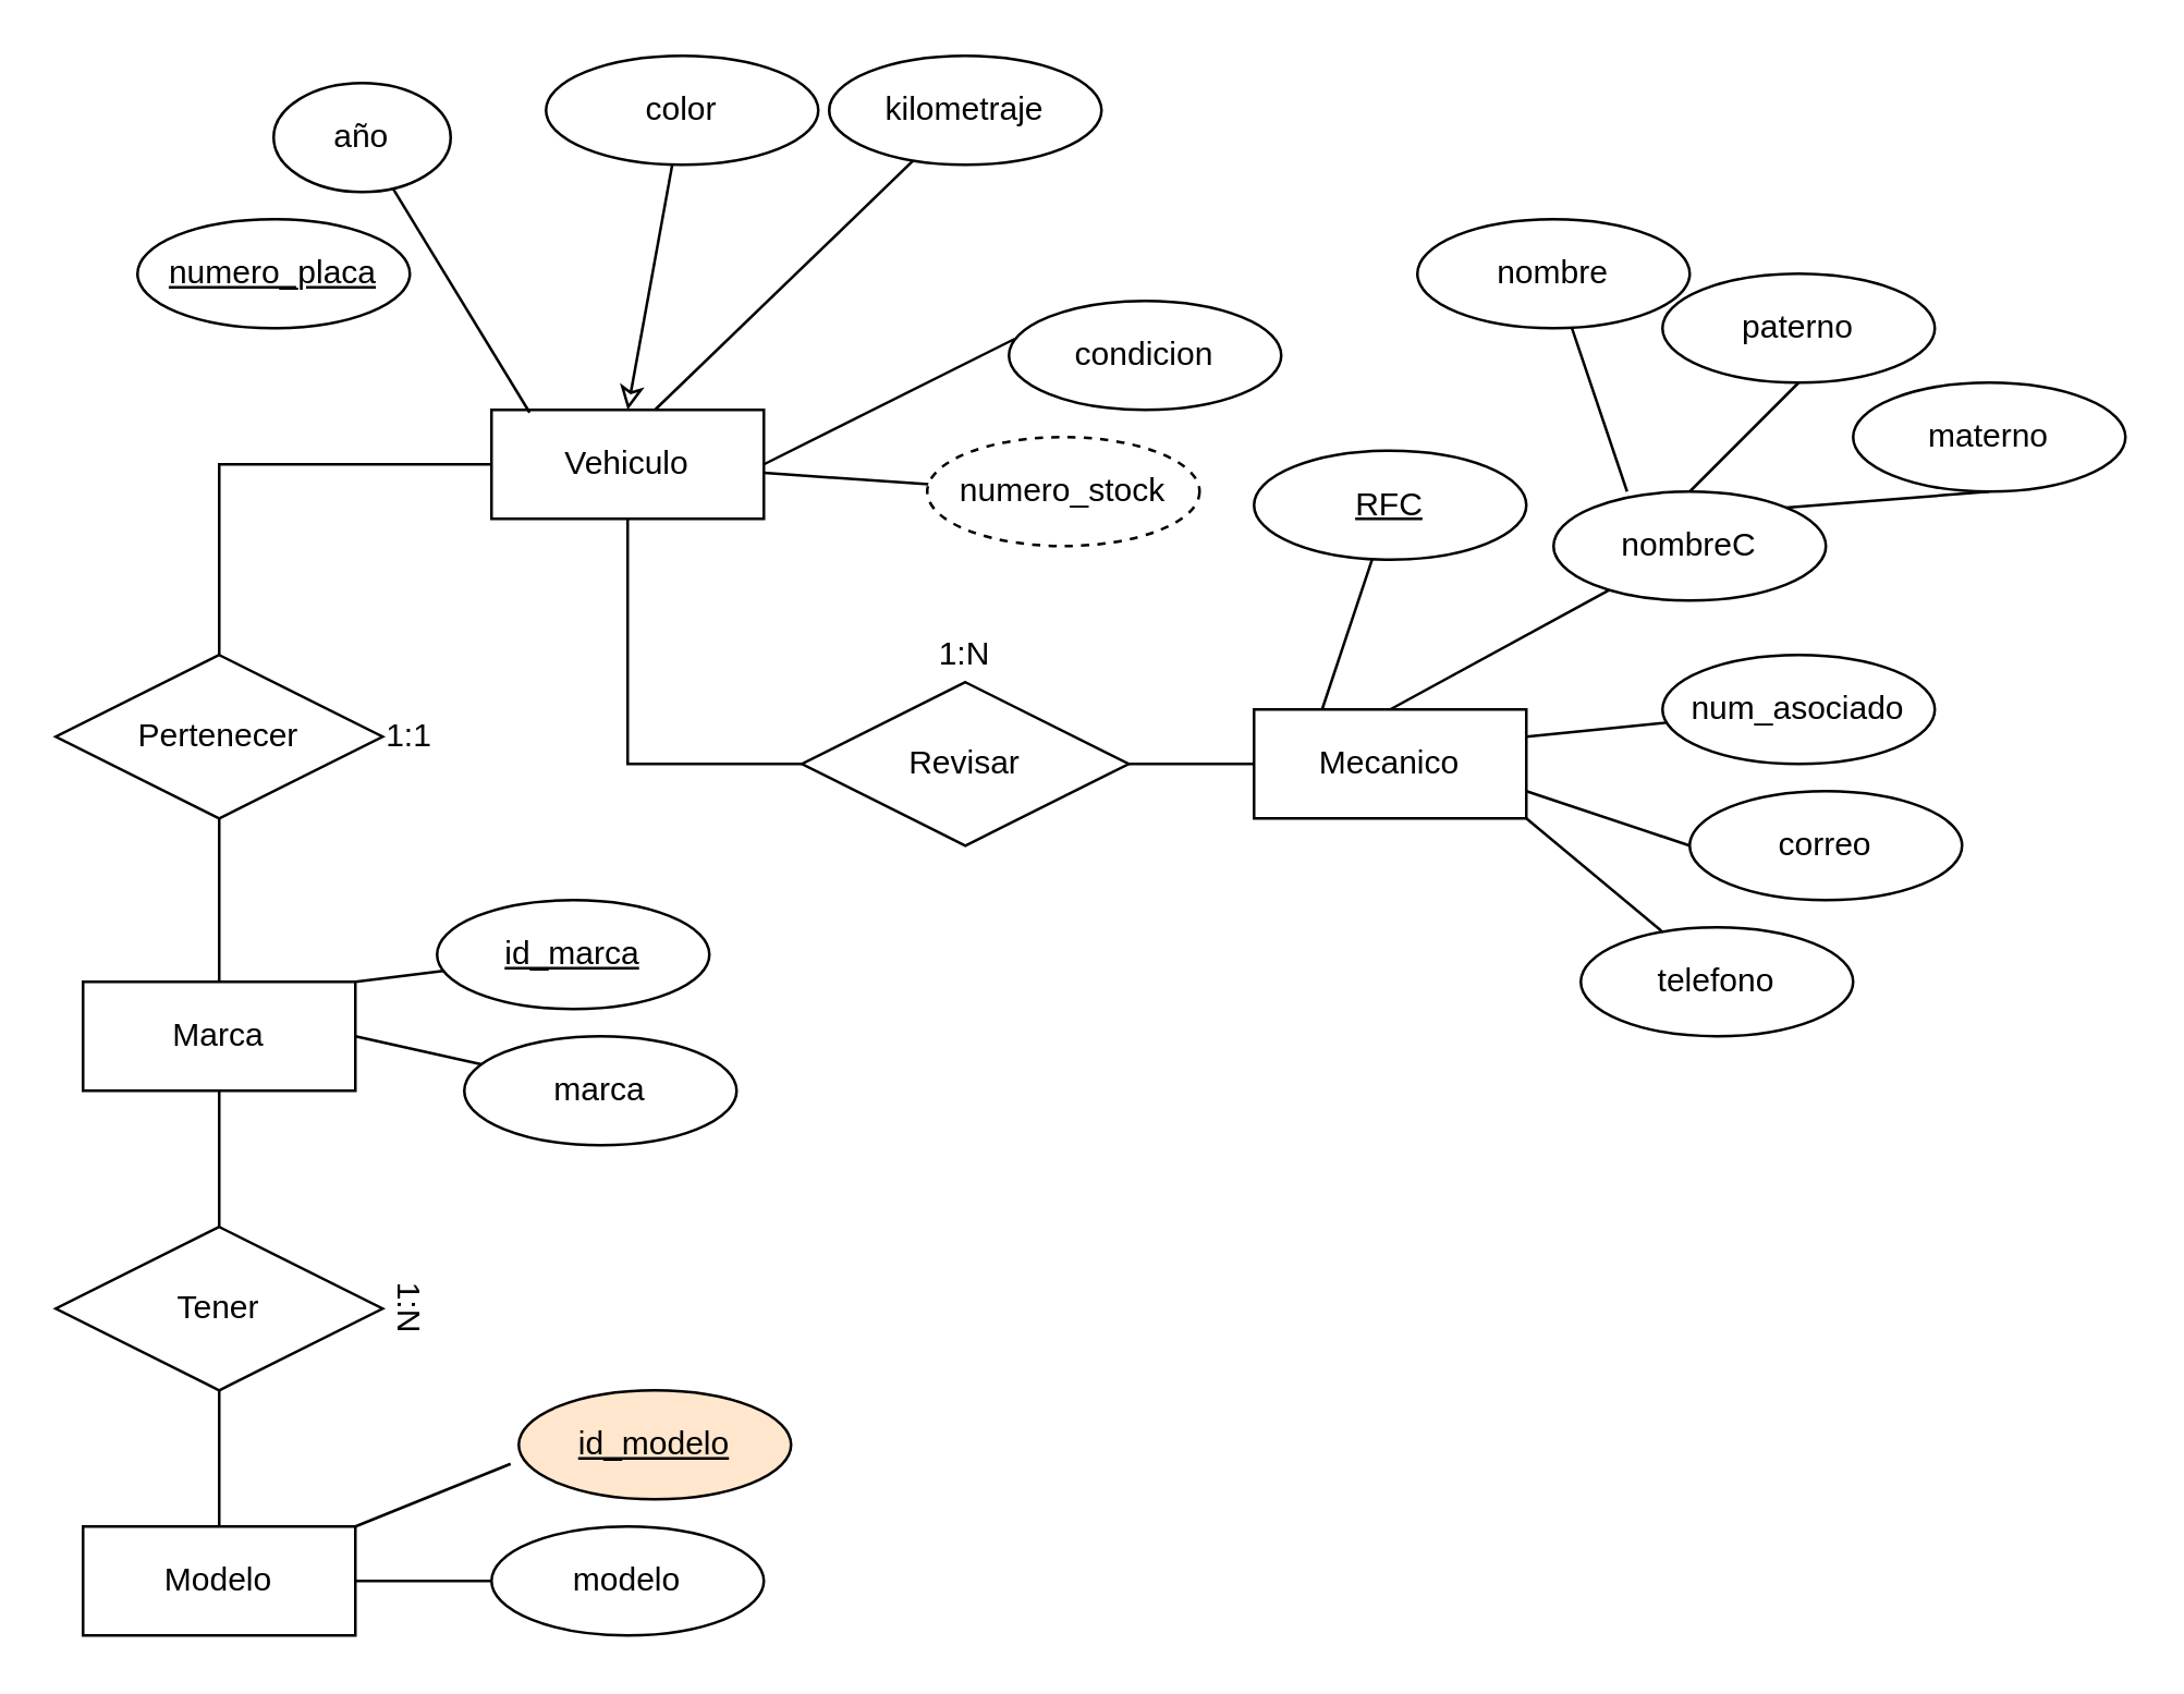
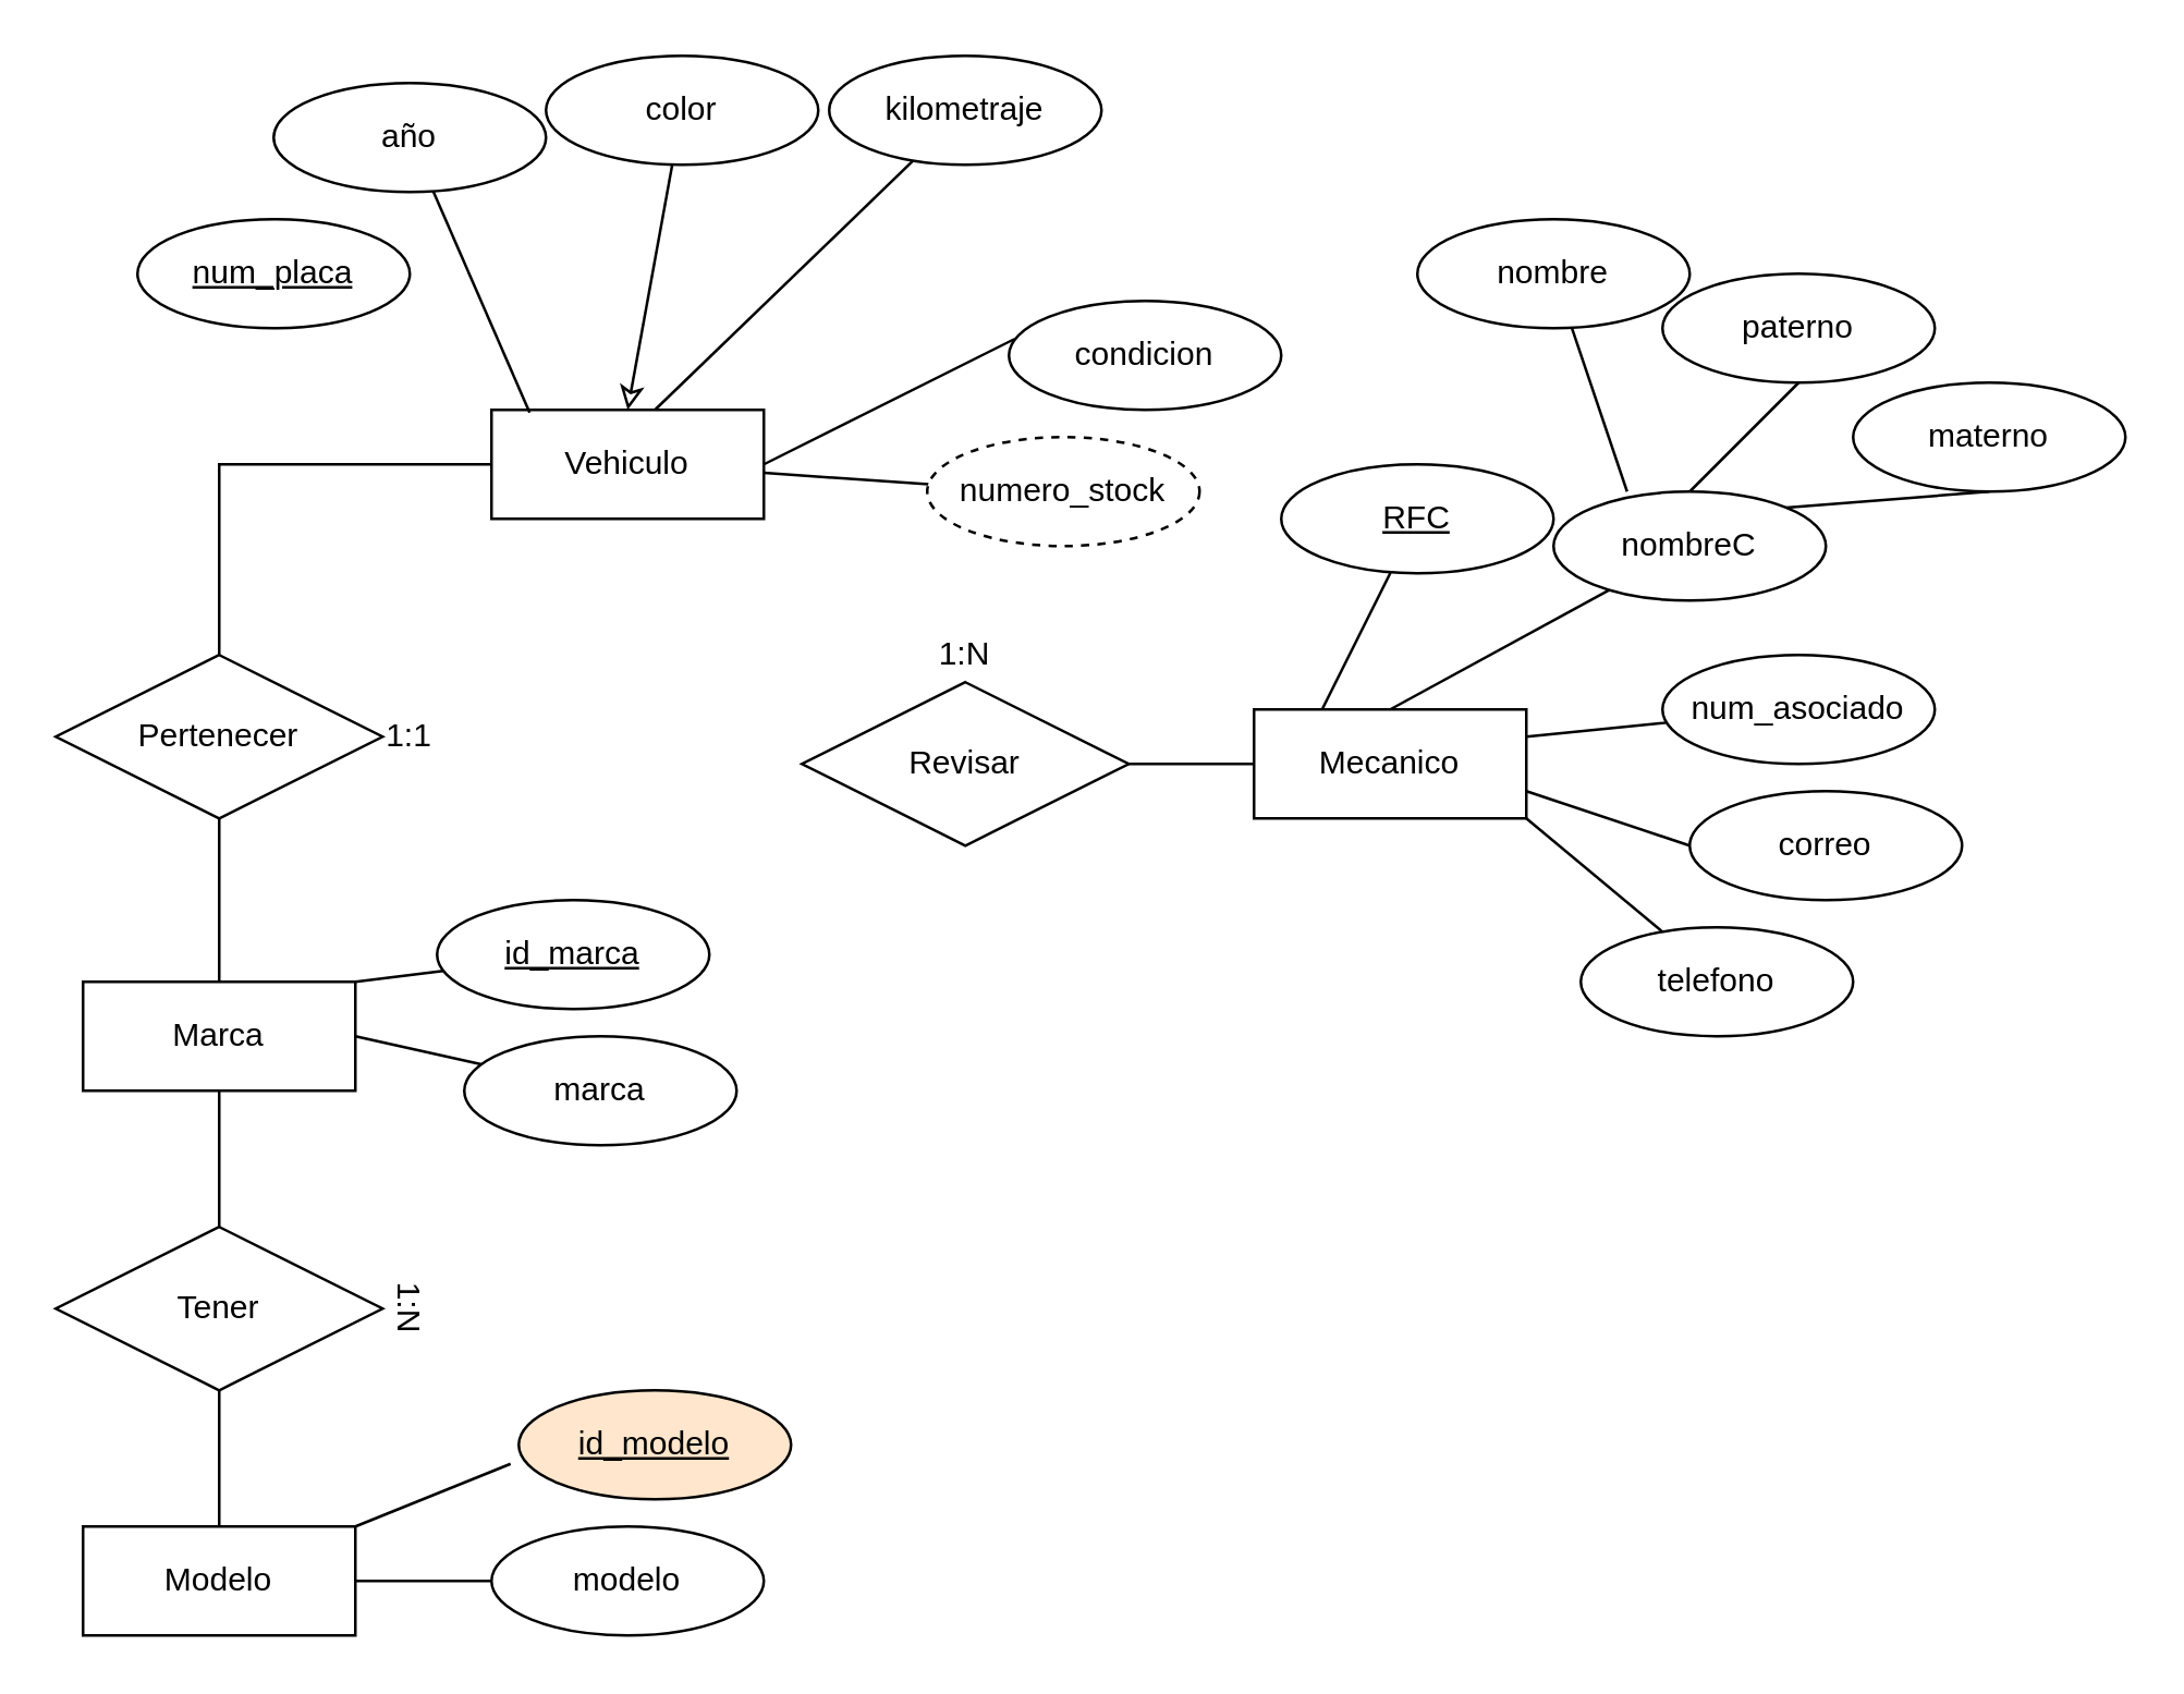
- <mxCell id="7" value="año" style="ellipse;whiteSpace=wrap;html=1;align=center;" parent="1" vertex="1"><mxGeometry x="100" y="30" width="65" height="40" as="geometry" /></mxCell>
+ <mxCell id="7" value="año" style="ellipse;whiteSpace=wrap;html=1;align=center;" parent="1" vertex="1"><mxGeometry x="100" y="30" width="100" height="40" as="geometry" /></mxCell>
- <mxCell id="5" value="&lt;u&gt;numero_placa&lt;/u&gt;" style="ellipse;whiteSpace=wrap;html=1;align=center;" parent="1" vertex="1"><mxGeometry x="50" y="80" width="100" height="40" as="geometry" /></mxCell>
+ <mxCell id="5" value="&lt;u&gt;num_placa&lt;/u&gt;" style="ellipse;whiteSpace=wrap;html=1;align=center;" parent="1" vertex="1"><mxGeometry x="50" y="80" width="100" height="40" as="geometry" /></mxCell>
- <mxCell id="20" value="&lt;u&gt;RFC&lt;/u&gt;" style="ellipse;whiteSpace=wrap;html=1;align=center;" parent="1" vertex="1"><mxGeometry x="460" y="165" width="100" height="40" as="geometry" /></mxCell>
+ <mxCell id="20" value="&lt;u&gt;RFC&lt;/u&gt;" style="ellipse;whiteSpace=wrap;html=1;align=center;" parent="1" vertex="1"><mxGeometry x="470" y="170" width="100" height="40" as="geometry" /></mxCell>
- <mxCell id="3" style="edgeStyle=orthogonalEdgeStyle;rounded=0;orthogonalLoop=1;jettySize=auto;html=1;exitX=0.5;exitY=1;exitDx=0;exitDy=0;entryX=0;entryY=0.5;entryDx=0;entryDy=0;endArrow=none;endFill=0;" parent="1" source="4" target="18" edge="1"><mxGeometry relative="1" as="geometry" /></mxCell>
